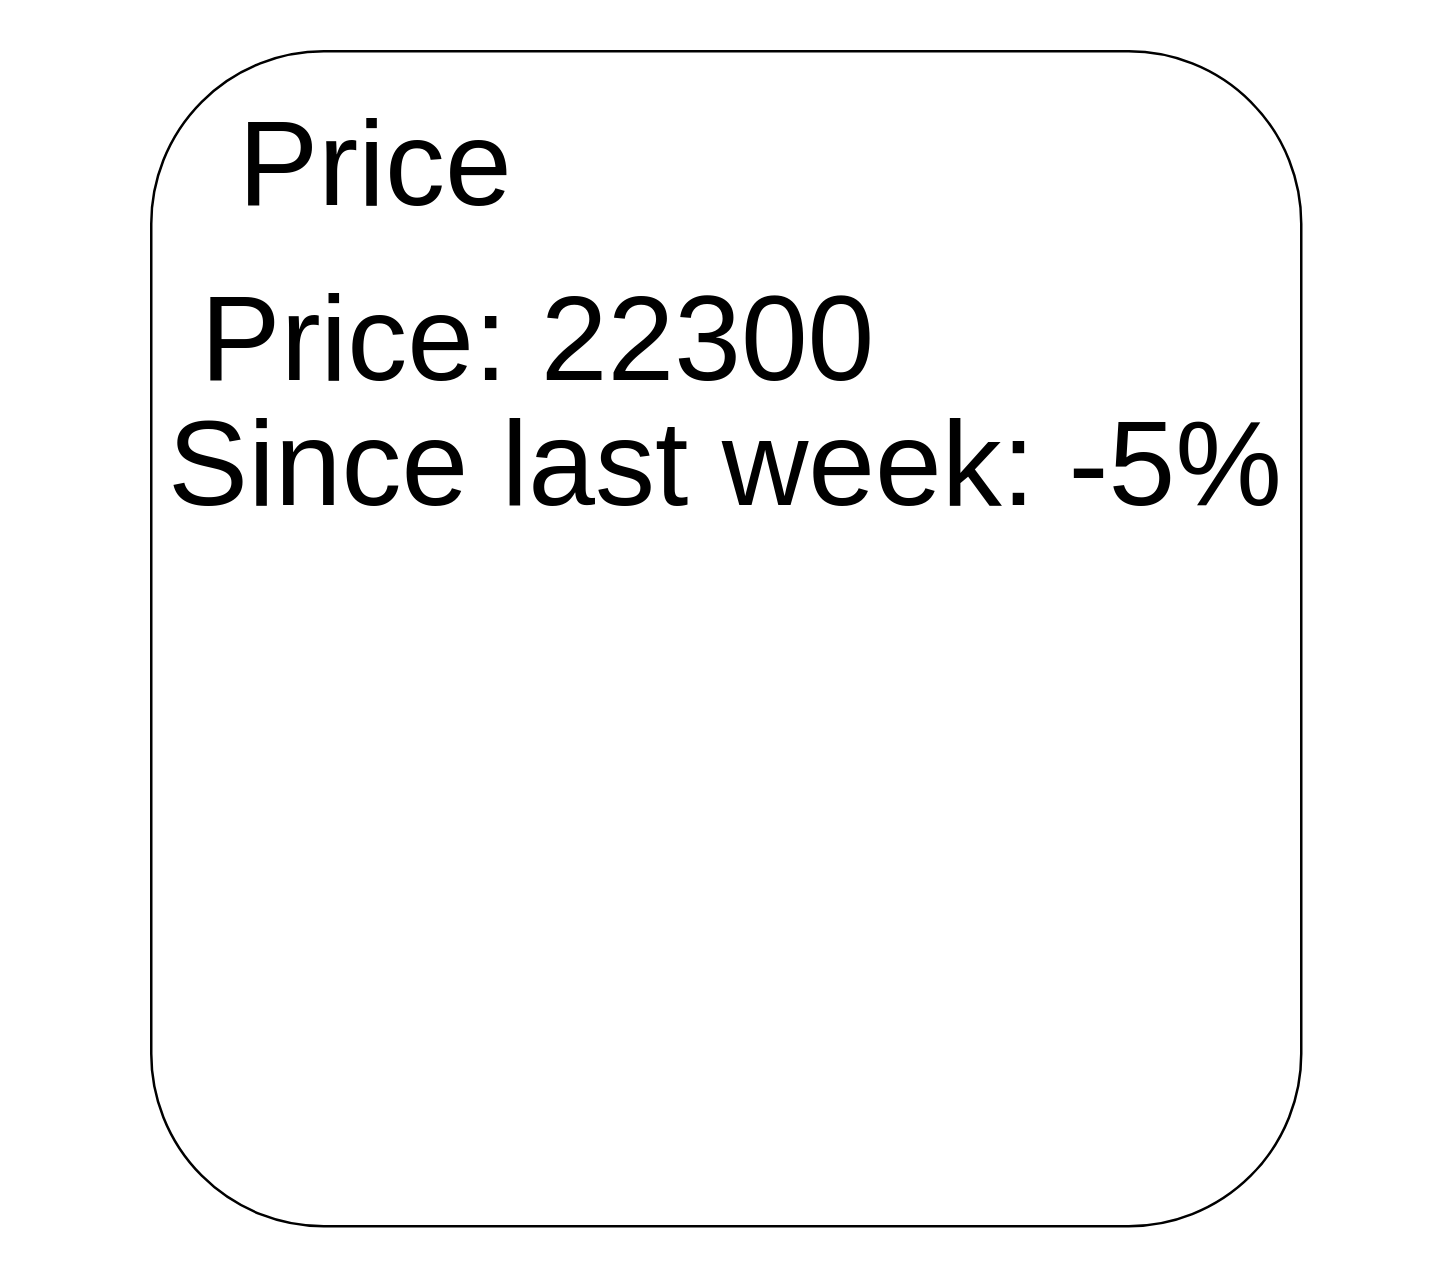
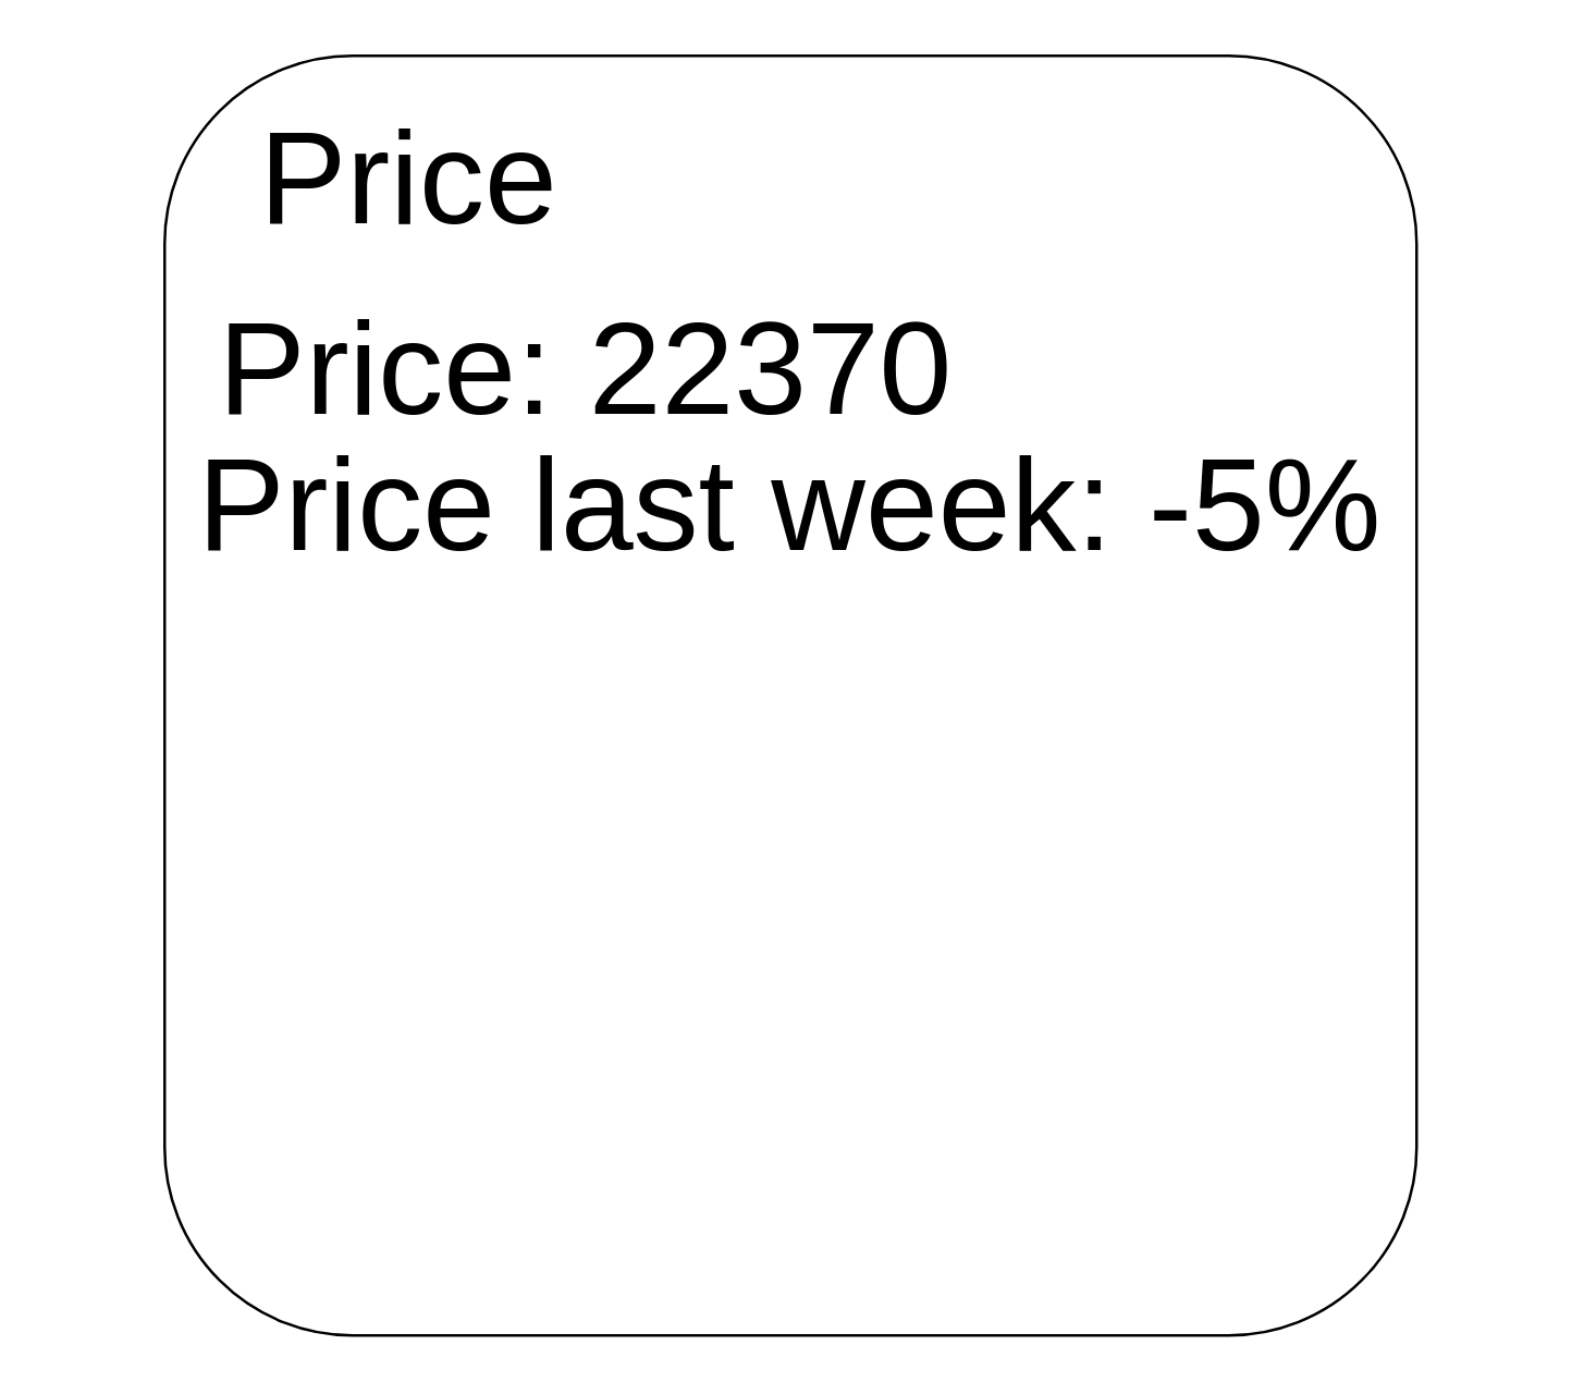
- <mxCell id="4" value="Price: 22300" style="text;html=1;strokeColor=none;fillColor=none;align=center;verticalAlign=middle;whiteSpace=wrap;rounded=0;fontSize=48;" vertex="1" parent="1"><mxGeometry x="50" y="120" width="330" height="30" as="geometry" /></mxCell>
+ <mxCell id="4" value="Price: 22370" style="text;html=1;strokeColor=none;fillColor=none;align=center;verticalAlign=middle;whiteSpace=wrap;rounded=0;fontSize=48;" vertex="1" parent="1"><mxGeometry x="50" y="120" width="330" height="30" as="geometry" /></mxCell>
- <mxCell id="5" value="Since last week: -5%" style="text;html=1;strokeColor=none;fillColor=none;align=center;verticalAlign=middle;whiteSpace=wrap;rounded=0;fontSize=48;" vertex="1" parent="1"><mxGeometry x="20" y="170" width="540" height="30" as="geometry" /></mxCell>
+ <mxCell id="5" value="Price last week: -5%" style="text;html=1;strokeColor=none;fillColor=none;align=center;verticalAlign=middle;whiteSpace=wrap;rounded=0;fontSize=48;" vertex="1" parent="1"><mxGeometry x="20" y="170" width="540" height="30" as="geometry" /></mxCell>
